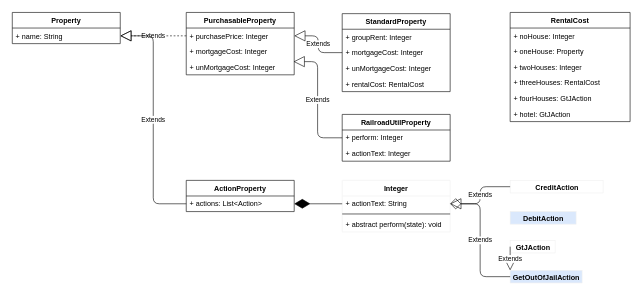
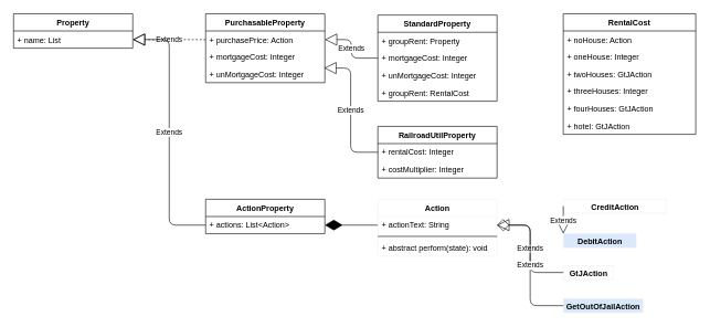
- <mxCell id="22" value="+ name: String" style="text;strokeColor=none;fillColor=none;align=left;verticalAlign=top;spacingLeft=4;spacingRight=4;overflow=hidden;rotatable=0;points=[[0,0.5],[1,0.5]];portConstraint=eastwest;" vertex="1" parent="21"><mxGeometry y="26" width="180" height="26" as="geometry" /></mxCell>
+ <mxCell id="22" value="+ name: List" style="text;strokeColor=none;fillColor=none;align=left;verticalAlign=top;spacingLeft=4;spacingRight=4;overflow=hidden;rotatable=0;points=[[0,0.5],[1,0.5]];portConstraint=eastwest;" vertex="1" parent="21"><mxGeometry y="26" width="180" height="26" as="geometry" /></mxCell>
- <mxCell id="15" value="+ purchasePrice: Integer" style="text;strokeColor=none;fillColor=none;align=left;verticalAlign=top;spacingLeft=4;spacingRight=4;overflow=hidden;rotatable=0;points=[[0,0.5],[1,0.5]];portConstraint=eastwest;" vertex="1" parent="14"><mxGeometry y="26" width="180" height="26" as="geometry" /></mxCell>
+ <mxCell id="15" value="+ purchasePrice: Action" style="text;strokeColor=none;fillColor=none;align=left;verticalAlign=top;spacingLeft=4;spacingRight=4;overflow=hidden;rotatable=0;points=[[0,0.5],[1,0.5]];portConstraint=eastwest;" vertex="1" parent="14"><mxGeometry y="26" width="180" height="26" as="geometry" /></mxCell>
- <mxCell id="8" value="+ noHouse: Integer" style="text;strokeColor=none;fillColor=none;align=left;verticalAlign=top;spacingLeft=4;spacingRight=4;overflow=hidden;rotatable=0;points=[[0,0.5],[1,0.5]];portConstraint=eastwest;" parent="7" vertex="1"><mxGeometry y="26" width="200" height="26" as="geometry" /></mxCell>
+ <mxCell id="8" value="+ noHouse: Action" style="text;strokeColor=none;fillColor=none;align=left;verticalAlign=top;spacingLeft=4;spacingRight=4;overflow=hidden;rotatable=0;points=[[0,0.5],[1,0.5]];portConstraint=eastwest;" parent="7" vertex="1"><mxGeometry y="26" width="200" height="26" as="geometry" /></mxCell>
- <mxCell id="3" value="+ groupRent: Integer" style="text;strokeColor=none;fillColor=none;align=left;verticalAlign=top;spacingLeft=4;spacingRight=4;overflow=hidden;rotatable=0;points=[[0,0.5],[1,0.5]];portConstraint=eastwest;" parent="2" vertex="1"><mxGeometry y="26" width="180" height="26" as="geometry" /></mxCell>
+ <mxCell id="3" value="+ groupRent: Property" style="text;strokeColor=none;fillColor=none;align=left;verticalAlign=top;spacingLeft=4;spacingRight=4;overflow=hidden;rotatable=0;points=[[0,0.5],[1,0.5]];portConstraint=eastwest;" parent="2" vertex="1"><mxGeometry y="26" width="180" height="26" as="geometry" /></mxCell>
- <mxCell id="9" value="+ oneHouse: Property" style="text;strokeColor=none;fillColor=none;align=left;verticalAlign=top;spacingLeft=4;spacingRight=4;overflow=hidden;rotatable=0;points=[[0,0.5],[1,0.5]];portConstraint=eastwest;" parent="7" vertex="1"><mxGeometry y="52" width="200" height="26" as="geometry" /></mxCell>
+ <mxCell id="9" value="+ oneHouse: Integer" style="text;strokeColor=none;fillColor=none;align=left;verticalAlign=top;spacingLeft=4;spacingRight=4;overflow=hidden;rotatable=0;points=[[0,0.5],[1,0.5]];portConstraint=eastwest;" parent="7" vertex="1"><mxGeometry y="52" width="200" height="26" as="geometry" /></mxCell>
- <mxCell id="10" value="+ twoHouses: Integer" style="text;strokeColor=none;fillColor=none;align=left;verticalAlign=top;spacingLeft=4;spacingRight=4;overflow=hidden;rotatable=0;points=[[0,0.5],[1,0.5]];portConstraint=eastwest;" parent="7" vertex="1"><mxGeometry y="78" width="200" height="26" as="geometry" /></mxCell>
+ <mxCell id="10" value="+ twoHouses: GtJAction" style="text;strokeColor=none;fillColor=none;align=left;verticalAlign=top;spacingLeft=4;spacingRight=4;overflow=hidden;rotatable=0;points=[[0,0.5],[1,0.5]];portConstraint=eastwest;" parent="7" vertex="1"><mxGeometry y="78" width="200" height="26" as="geometry" /></mxCell>
- <mxCell id="11" value="+ threeHouses: RentalCost" style="text;strokeColor=none;fillColor=none;align=left;verticalAlign=top;spacingLeft=4;spacingRight=4;overflow=hidden;rotatable=0;points=[[0,0.5],[1,0.5]];portConstraint=eastwest;" parent="7" vertex="1"><mxGeometry y="104" width="200" height="26" as="geometry" /></mxCell>
+ <mxCell id="11" value="+ threeHouses: Integer" style="text;strokeColor=none;fillColor=none;align=left;verticalAlign=top;spacingLeft=4;spacingRight=4;overflow=hidden;rotatable=0;points=[[0,0.5],[1,0.5]];portConstraint=eastwest;" parent="7" vertex="1"><mxGeometry y="104" width="200" height="26" as="geometry" /></mxCell>
- <mxCell id="6" value="+ rentalCost: RentalCost" style="text;strokeColor=none;fillColor=none;align=left;verticalAlign=top;spacingLeft=4;spacingRight=4;overflow=hidden;rotatable=0;points=[[0,0.5],[1,0.5]];portConstraint=eastwest;" parent="2" vertex="1"><mxGeometry y="104" width="180" height="26" as="geometry" /></mxCell>
+ <mxCell id="6" value="+ groupRent: RentalCost" style="text;strokeColor=none;fillColor=none;align=left;verticalAlign=top;spacingLeft=4;spacingRight=4;overflow=hidden;rotatable=0;points=[[0,0.5],[1,0.5]];portConstraint=eastwest;" parent="2" vertex="1"><mxGeometry y="104" width="180" height="26" as="geometry" /></mxCell>
- <mxCell id="19" value="+ perform: Integer" style="text;strokeColor=none;fillColor=none;align=left;verticalAlign=top;spacingLeft=4;spacingRight=4;overflow=hidden;rotatable=0;points=[[0,0.5],[1,0.5]];portConstraint=eastwest;" vertex="1" parent="18"><mxGeometry y="26" width="180" height="26" as="geometry" /></mxCell>
+ <mxCell id="19" value="+ rentalCost: Integer" style="text;strokeColor=none;fillColor=none;align=left;verticalAlign=top;spacingLeft=4;spacingRight=4;overflow=hidden;rotatable=0;points=[[0,0.5],[1,0.5]];portConstraint=eastwest;" vertex="1" parent="18"><mxGeometry y="26" width="180" height="26" as="geometry" /></mxCell>
- <mxCell id="20" value="+ actionText: Integer" style="text;strokeColor=none;fillColor=none;align=left;verticalAlign=top;spacingLeft=4;spacingRight=4;overflow=hidden;rotatable=0;points=[[0,0.5],[1,0.5]];portConstraint=eastwest;" vertex="1" parent="18"><mxGeometry y="52" width="180" height="26" as="geometry" /></mxCell>
+ <mxCell id="20" value="+ costMultiplier: Integer" style="text;strokeColor=none;fillColor=none;align=left;verticalAlign=top;spacingLeft=4;spacingRight=4;overflow=hidden;rotatable=0;points=[[0,0.5],[1,0.5]];portConstraint=eastwest;" vertex="1" parent="18"><mxGeometry y="52" width="180" height="26" as="geometry" /></mxCell>
- <mxCell id="36" value="Extends" style="endArrow=block;endSize=16;endFill=0;html=1;entryX=1;entryY=0.5;entryDx=0;entryDy=0;exitX=0;exitY=0.5;exitDx=0;exitDy=0;edgeStyle=elbowEdgeStyle;" edge="1" parent="1" source="32" target="26"><mxGeometry width="160" relative="1" as="geometry"><mxPoint x="1061.08" y="377" as="sourcePoint" /><mxPoint x="980" y="250.004" as="targetPoint" /></mxGeometry></mxCell>
+ <mxCell id="36" value="Extends" style="endArrow=block;endSize=16;endFill=0;html=1;exitX=0;exitY=0.5;exitDx=0;exitDy=0;edgeStyle=elbowEdgeStyle;" edge="1" parent="1" source="32" target="33"><mxGeometry width="160" relative="1" as="geometry"><mxPoint x="1061.08" y="377" as="sourcePoint" /><mxPoint x="980" y="250.004" as="targetPoint" /></mxGeometry></mxCell>
- <mxCell id="25" value="Integer" style="swimlane;fontStyle=1;align=center;verticalAlign=top;childLayout=stackLayout;horizontal=1;startSize=26;horizontalStack=0;resizeParent=1;resizeParentMax=0;resizeLast=0;collapsible=1;marginBottom=0;strokeColor=#f0f0f0;" vertex="1" parent="1"><mxGeometry x="570" y="300" width="180" height="86" as="geometry" /></mxCell>
+ <mxCell id="25" value="Action" style="swimlane;fontStyle=1;align=center;verticalAlign=top;childLayout=stackLayout;horizontal=1;startSize=26;horizontalStack=0;resizeParent=1;resizeParentMax=0;resizeLast=0;collapsible=1;marginBottom=0;strokeColor=#f0f0f0;" vertex="1" parent="1"><mxGeometry x="570" y="300" width="180" height="86" as="geometry" /></mxCell>
- <mxCell id="37" value="Extends" style="endArrow=block;endSize=16;endFill=0;html=1;exitX=0;exitY=0.5;exitDx=0;exitDy=0;edgeStyle=elbowEdgeStyle;" edge="1" parent="1" source="34" target="35"><mxGeometry width="160" relative="1" as="geometry"><mxPoint x="870" y="330.5" as="sourcePoint" /><mxPoint x="770" y="359" as="targetPoint" /></mxGeometry></mxCell>
+ <mxCell id="37" value="Extends" style="endArrow=block;endSize=16;endFill=0;html=1;entryX=1;entryY=0.5;entryDx=0;entryDy=0;exitX=0;exitY=0.5;exitDx=0;exitDy=0;edgeStyle=elbowEdgeStyle;" edge="1" parent="1" source="34" target="26"><mxGeometry width="160" relative="1" as="geometry"><mxPoint x="870" y="330.5" as="sourcePoint" /><mxPoint x="770" y="359" as="targetPoint" /></mxGeometry></mxCell>
